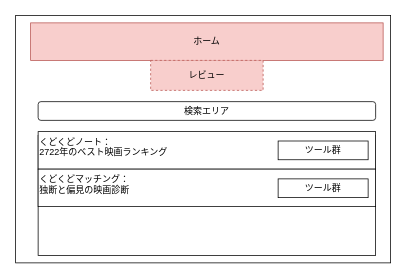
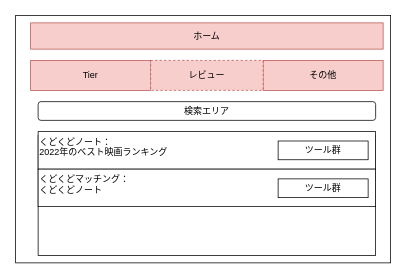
- <mxCell id="3" value="ホーム" style="rounded=0;whiteSpace=wrap;html=1;strokeColor=#b85450;fillColor=#f8cecc;" vertex="1" parent="1"><mxGeometry x="40" y="30" width="470" height="50" as="geometry" /></mxCell>
+ <mxCell id="3" value="ホーム" style="rounded=0;whiteSpace=wrap;html=1;strokeColor=#b85450;fillColor=#f8cecc;" vertex="1" parent="1"><mxGeometry x="40" y="30" width="470" height="35" as="geometry" /></mxCell>
+ <mxCell id="10" value="Tier" style="rounded=0;whiteSpace=wrap;html=1;strokeColor=#b85450;fillColor=#f8cecc;" vertex="1" parent="1"><mxGeometry x="40" y="80" width="160" height="40" as="geometry" /></mxCell>
+ <mxCell id="11" value="その他" style="rounded=0;whiteSpace=wrap;html=1;strokeColor=#b85450;fillColor=#f8cecc;" vertex="1" parent="1"><mxGeometry x="350" y="80" width="160" height="40" as="geometry" /></mxCell>
- <mxCell id="5" value="くどくどノート：&lt;br&gt;2722年のベスト映画ランキング" style="rounded=0;whiteSpace=wrap;html=1;align=left;verticalAlign=top;" vertex="1" parent="1"><mxGeometry x="50" y="175" width="450" height="50" as="geometry" /></mxCell>
+ <mxCell id="5" value="くどくどノート：&lt;br&gt;2022年のベスト映画ランキング" style="rounded=0;whiteSpace=wrap;html=1;align=left;verticalAlign=top;" vertex="1" parent="1"><mxGeometry x="50" y="175" width="450" height="50" as="geometry" /></mxCell>
- <mxCell id="6" value="くどくどマッチング：&lt;br&gt;独断と偏見の映画診断" style="rounded=0;whiteSpace=wrap;html=1;align=left;verticalAlign=top;" vertex="1" parent="1"><mxGeometry x="50" y="225" width="450" height="50" as="geometry" /></mxCell>
+ <mxCell id="6" value="くどくどマッチング：&lt;br&gt;くどくどノート" style="rounded=0;whiteSpace=wrap;html=1;align=left;verticalAlign=top;" vertex="1" parent="1"><mxGeometry x="50" y="225" width="450" height="50" as="geometry" /></mxCell>
